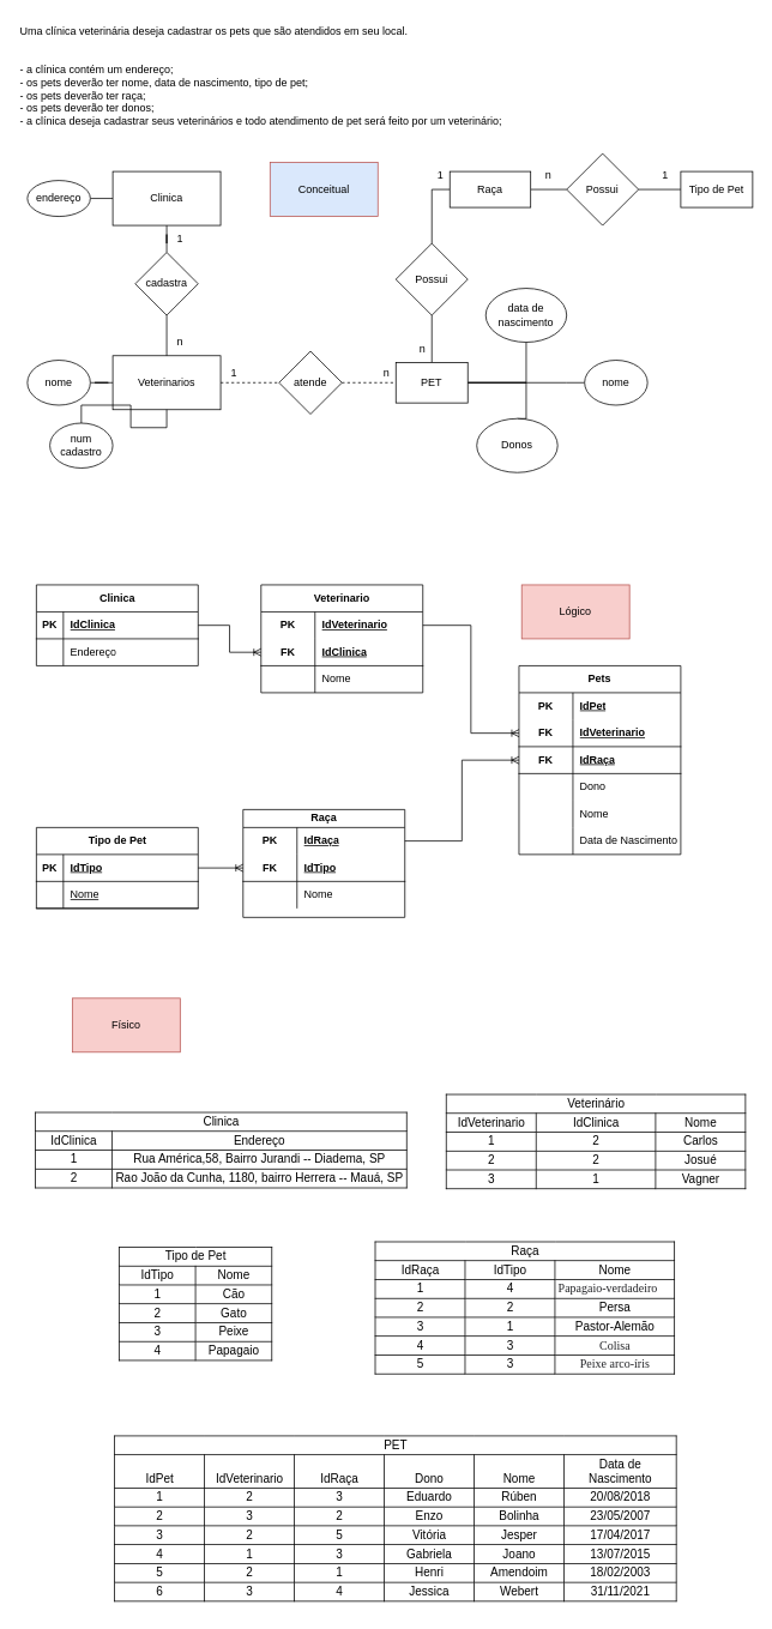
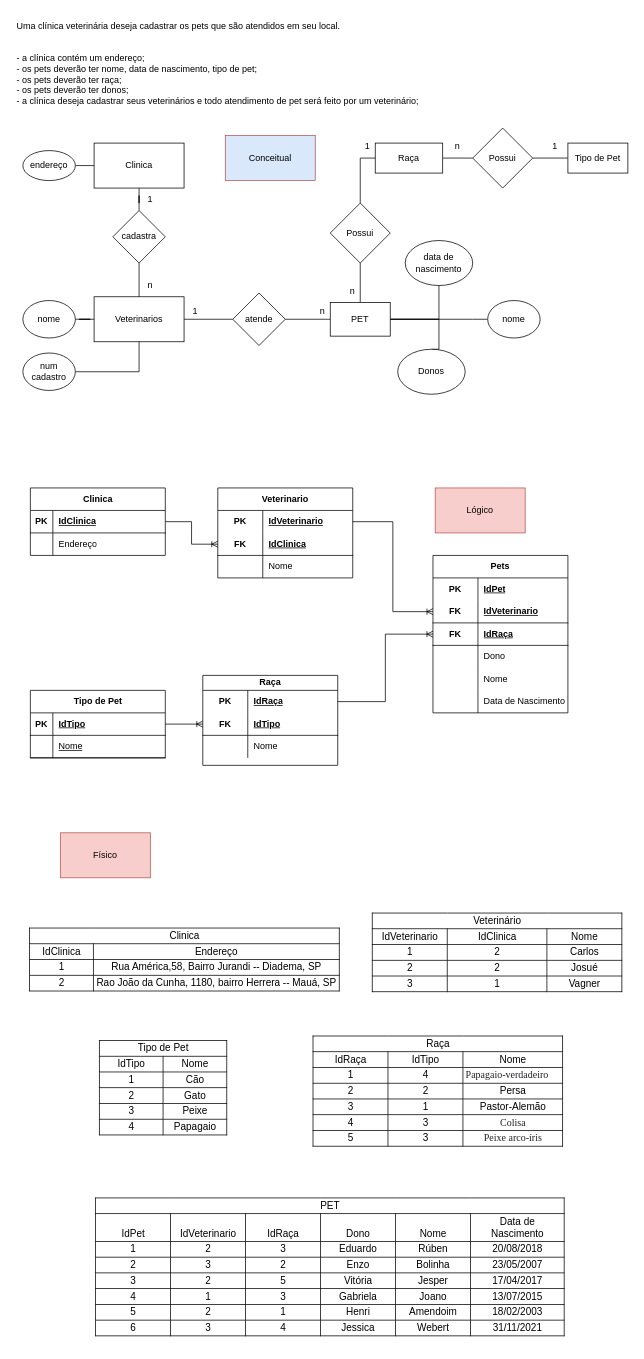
- <mxCell id="7" style="edgeStyle=orthogonalEdgeStyle;rounded=0;orthogonalLoop=1;jettySize=auto;html=1;entryX=0;entryY=0.5;entryDx=0;entryDy=0;endArrow=none;endFill=0;dashed=1;" parent="1" source="8" target="18" edge="1"><mxGeometry relative="1" as="geometry" /></mxCell>
+ <mxCell id="7" style="edgeStyle=orthogonalEdgeStyle;rounded=0;orthogonalLoop=1;jettySize=auto;html=1;entryX=0;entryY=0.5;entryDx=0;entryDy=0;endArrow=none;endFill=0;" parent="1" source="8" target="18" edge="1"><mxGeometry relative="1" as="geometry" /></mxCell>
- <mxCell id="17" style="edgeStyle=orthogonalEdgeStyle;rounded=0;orthogonalLoop=1;jettySize=auto;html=1;entryX=0;entryY=0.5;entryDx=0;entryDy=0;endArrow=none;endFill=0;dashed=1;" parent="1" source="18" target="24" edge="1"><mxGeometry relative="1" as="geometry" /></mxCell>
+ <mxCell id="17" style="edgeStyle=orthogonalEdgeStyle;rounded=0;orthogonalLoop=1;jettySize=auto;html=1;entryX=0;entryY=0.5;entryDx=0;entryDy=0;endArrow=none;endFill=0;" parent="1" source="18" target="24" edge="1"><mxGeometry relative="1" as="geometry" /></mxCell>
- <mxCell id="14" value="num cadastro" style="ellipse;whiteSpace=wrap;html=1;" parent="1" vertex="1"><mxGeometry x="55" y="470" width="70" height="50" as="geometry" /></mxCell>
+ <mxCell id="14" value="num cadastro" style="ellipse;whiteSpace=wrap;html=1;" parent="1" vertex="1"><mxGeometry x="30" y="470" width="70" height="50" as="geometry" /></mxCell>
